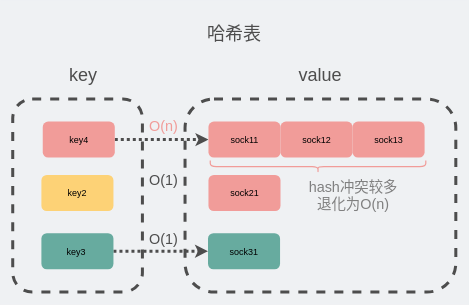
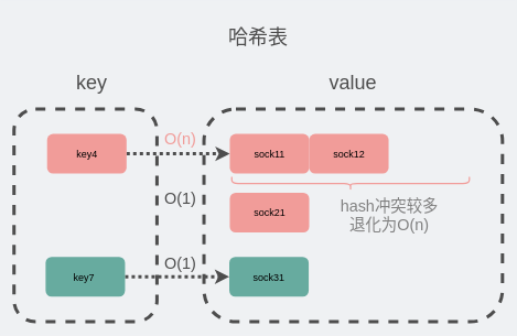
- <mxCell id="16" value="sock13" style="rounded=1;whiteSpace=wrap;html=1;fillColor=#F19C99;fontSize=15;strokeColor=none;" parent="1" vertex="1"><mxGeometry x="586.62" y="202" width="120" height="60" as="geometry" /></mxCell>
- <mxCell id="7" value="key2" style="rounded=1;whiteSpace=wrap;html=1;strokeColor=none;fillColor=#FDD276;fontSize=15;" parent="1" vertex="1"><mxGeometry x="68.37" y="291" width="120" height="60" as="geometry" /></mxCell>
- <mxCell id="6" value="key3" style="text;html=1;strokeColor=none;fillColor=none;align=center;verticalAlign=middle;whiteSpace=wrap;rounded=0;fontSize=15;" parent="1" vertex="1"><mxGeometry x="86.37" y="408" width="81" height="20" as="geometry" /></mxCell>
+ <mxCell id="6" value="key7" style="text;html=1;strokeColor=none;fillColor=none;align=center;verticalAlign=middle;whiteSpace=wrap;rounded=0;fontSize=15;" parent="1" vertex="1"><mxGeometry x="86.37" y="408" width="81" height="20" as="geometry" /></mxCell>
